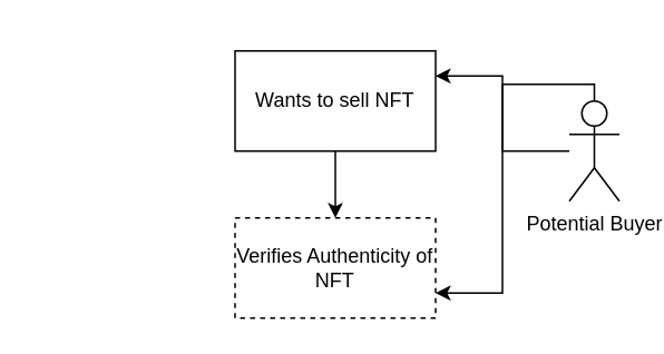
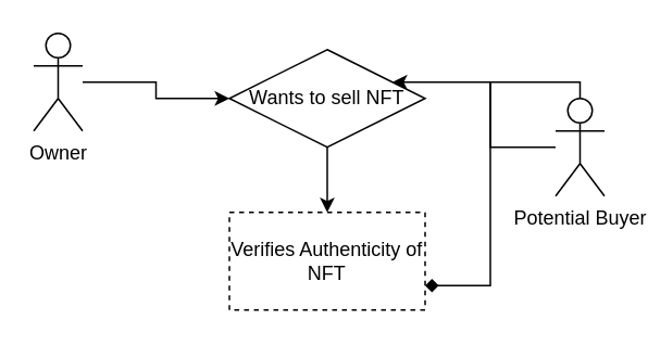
+ <mxCell id="3" value="Owner" style="shape=umlActor;verticalLabelPosition=bottom;verticalAlign=top;html=1;outlineConnect=0;" vertex="1" parent="1"><mxGeometry x="20" y="20" width="30" height="60" as="geometry" /></mxCell>
+ <mxCell id="2" style="edgeStyle=orthogonalEdgeStyle;rounded=0;orthogonalLoop=1;jettySize=auto;html=1;" edge="1" parent="1" source="3" target="8"><mxGeometry relative="1" as="geometry" /></mxCell>
- <mxCell id="8" value="Wants to sell NFT" style="rounded=0;whiteSpace=wrap;html=1;" vertex="1" parent="1"><mxGeometry x="140" y="30" width="120" height="60" as="geometry" /></mxCell>
+ <mxCell id="8" value="Wants to sell NFT" style="rhombus;whiteSpace=wrap;html=1;" vertex="1" parent="1"><mxGeometry x="140" y="30" width="120" height="60" as="geometry" /></mxCell>
- <mxCell id="5" style="edgeStyle=orthogonalEdgeStyle;rounded=0;orthogonalLoop=1;jettySize=auto;html=1;entryX=1;entryY=0.75;entryDx=0;entryDy=0;" edge="1" parent="1" source="6" target="9"><mxGeometry relative="1" as="geometry"><Array as="points"><mxPoint x="300" y="50" /><mxPoint x="300" y="175" /></Array></mxGeometry></mxCell>
+ <mxCell id="5" style="edgeStyle=orthogonalEdgeStyle;rounded=0;orthogonalLoop=1;jettySize=auto;html=1;entryX=1;entryY=0.75;entryDx=0;entryDy=0;endArrow=diamond;" edge="1" parent="1" source="6" target="9"><mxGeometry relative="1" as="geometry"><Array as="points"><mxPoint x="300" y="50" /><mxPoint x="300" y="175" /></Array></mxGeometry></mxCell>
